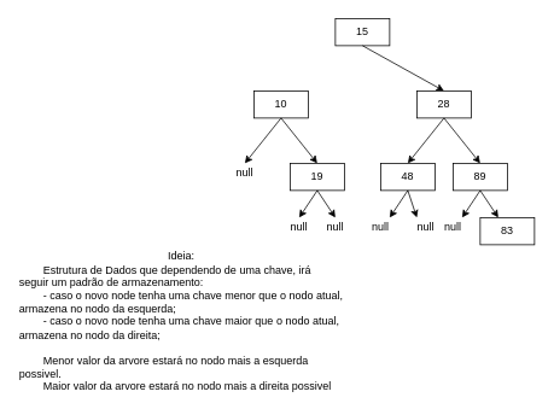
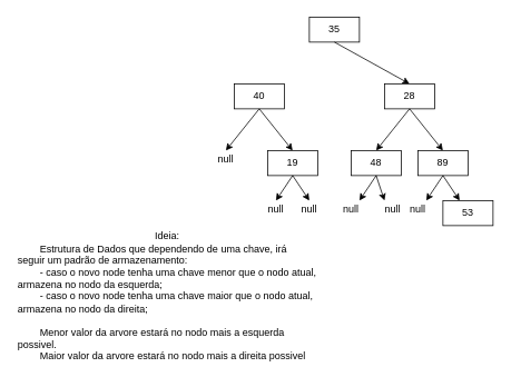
- <mxCell id="2" value="15" style="rounded=0;whiteSpace=wrap;html=1;" vertex="1" parent="1"><mxGeometry x="370" y="20" width="60" height="30" as="geometry" /></mxCell>
+ <mxCell id="2" value="35" style="rounded=0;whiteSpace=wrap;html=1;" vertex="1" parent="1"><mxGeometry x="370" y="20" width="60" height="30" as="geometry" /></mxCell>
- <mxCell id="4" value="10" style="rounded=0;whiteSpace=wrap;html=1;" vertex="1" parent="1"><mxGeometry x="280" y="100" width="60" height="30" as="geometry" /></mxCell>
+ <mxCell id="4" value="40" style="rounded=0;whiteSpace=wrap;html=1;" vertex="1" parent="1"><mxGeometry x="280" y="100" width="60" height="30" as="geometry" /></mxCell>
- <mxCell id="25" value="83" style="rounded=0;whiteSpace=wrap;html=1;" vertex="1" parent="1"><mxGeometry x="530" y="240" width="60" height="30" as="geometry" /></mxCell>
+ <mxCell id="25" value="53" style="rounded=0;whiteSpace=wrap;html=1;" vertex="1" parent="1"><mxGeometry x="530" y="240" width="60" height="30" as="geometry" /></mxCell>
